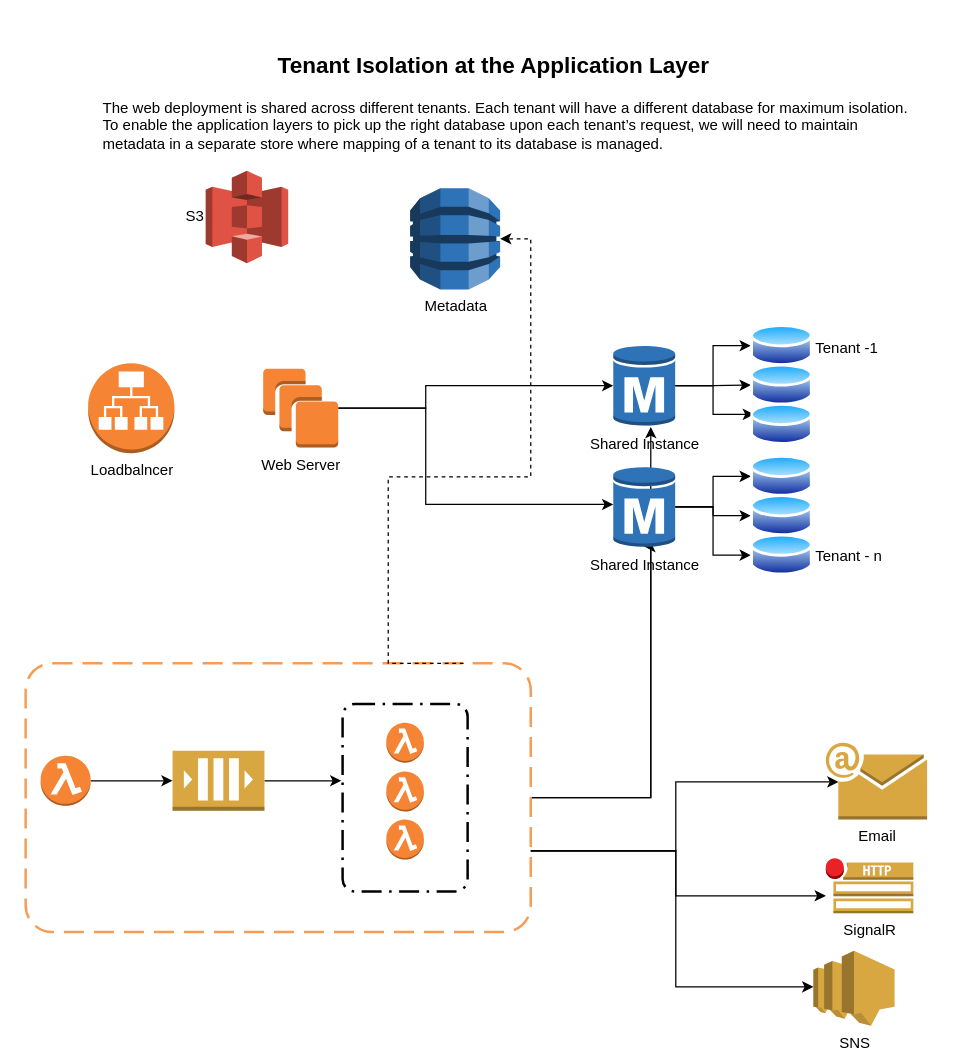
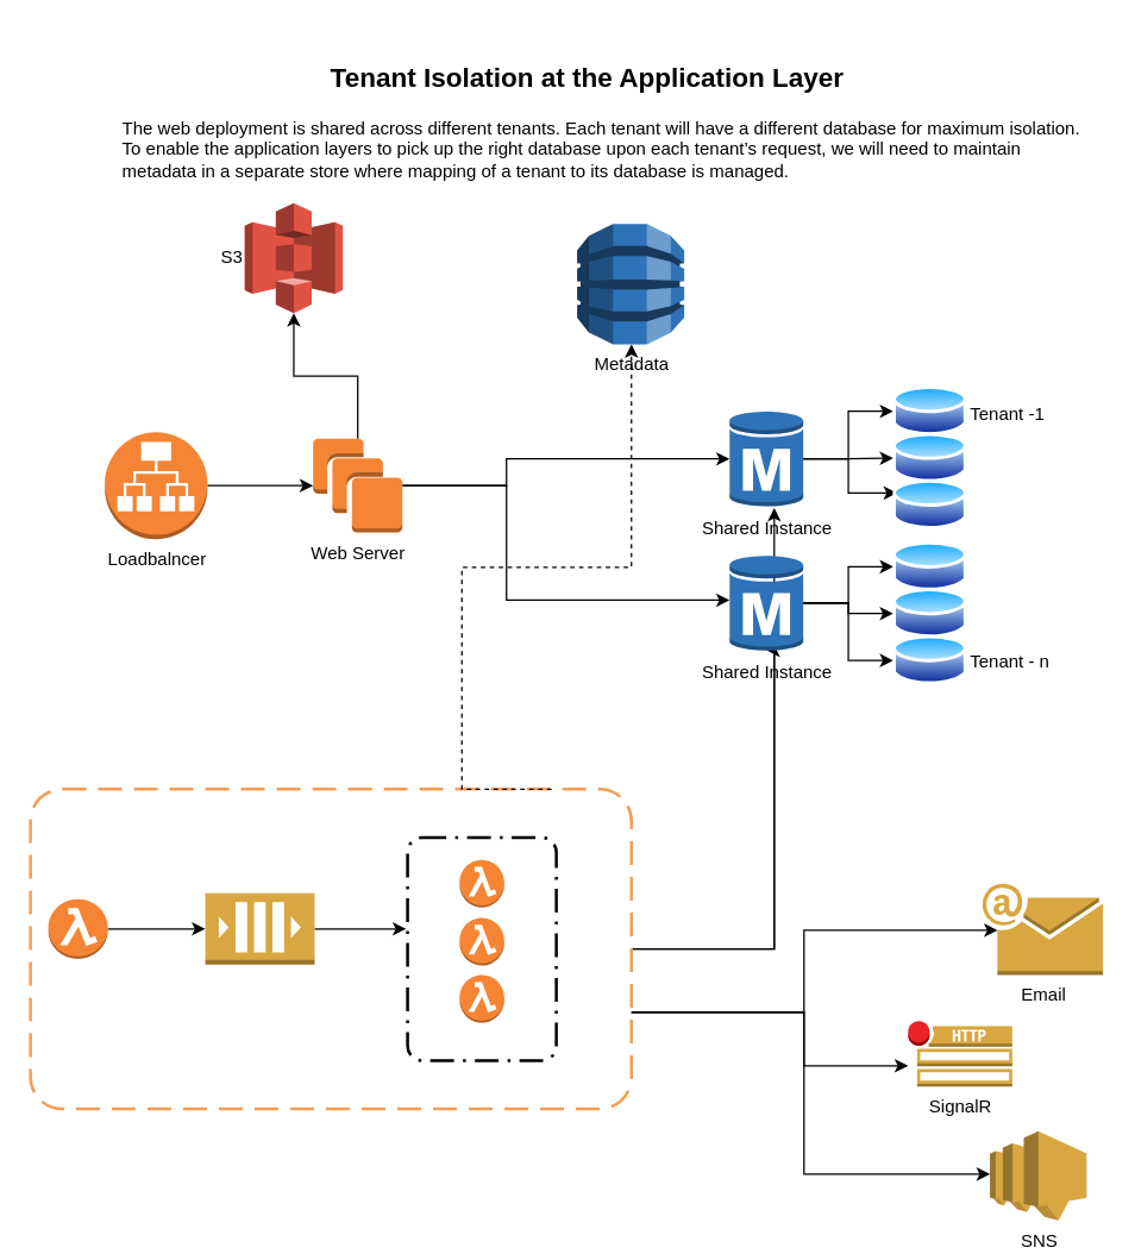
- <mxCell id="22" value="Metadata" style="outlineConnect=0;dashed=0;verticalLabelPosition=bottom;verticalAlign=top;align=center;html=1;shape=mxgraph.aws3.dynamo_db;fillColor=#2E73B8;gradientColor=none;" vertex="1" parent="1"><mxGeometry x="327.5" y="150" width="72" height="81" as="geometry" /></mxCell>
+ <mxCell id="22" value="Metadata" style="outlineConnect=0;dashed=0;verticalLabelPosition=bottom;verticalAlign=top;align=center;html=1;shape=mxgraph.aws3.dynamo_db;fillColor=#2E73B8;gradientColor=none;" vertex="1" parent="1"><mxGeometry x="387.5" y="150" width="72" height="81" as="geometry" /></mxCell>
+ <mxCell id="16" style="edgeStyle=orthogonalEdgeStyle;rounded=0;orthogonalLoop=1;jettySize=auto;html=1;" edge="1" parent="1" source="17" target="38"><mxGeometry relative="1" as="geometry" /></mxCell>
+ <mxCell id="12" style="edgeStyle=orthogonalEdgeStyle;rounded=0;orthogonalLoop=1;jettySize=auto;html=1;entryX=0;entryY=0.5;entryDx=0;entryDy=0;entryPerimeter=0;" edge="1" parent="1" source="13" target="17"><mxGeometry relative="1" as="geometry" /></mxCell>
- <mxCell id="36" value="SignalR" style="outlineConnect=0;dashed=0;verticalLabelPosition=bottom;verticalAlign=top;align=center;html=1;shape=mxgraph.aws3.http_notification;fillColor=#D9A741;gradientColor=none;" vertex="1" parent="1"><mxGeometry x="660" y="686" width="70" height="44" as="geometry" /></mxCell>
+ <mxCell id="36" value="SignalR" style="outlineConnect=0;dashed=0;verticalLabelPosition=bottom;verticalAlign=top;align=center;html=1;shape=mxgraph.aws3.http_notification;fillColor=#D9A741;gradientColor=none;" vertex="1" parent="1"><mxGeometry x="610" y="686" width="70" height="44" as="geometry" /></mxCell>
- <mxCell id="37" value="SNS" style="outlineConnect=0;dashed=0;verticalLabelPosition=bottom;verticalAlign=top;align=center;html=1;shape=mxgraph.aws3.sns;fillColor=#D9A741;gradientColor=none;" vertex="1" parent="1"><mxGeometry x="650" y="760" width="65" height="60" as="geometry" /></mxCell>
+ <mxCell id="37" value="SNS" style="outlineConnect=0;dashed=0;verticalLabelPosition=bottom;verticalAlign=top;align=center;html=1;shape=mxgraph.aws3.sns;fillColor=#D9A741;gradientColor=none;" vertex="1" parent="1"><mxGeometry x="665" y="760" width="65" height="60" as="geometry" /></mxCell>
